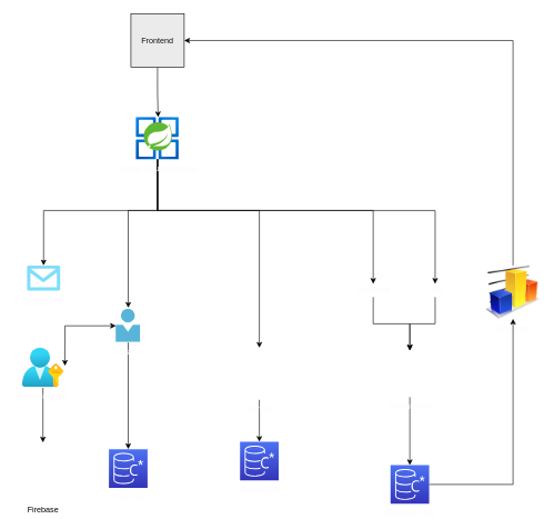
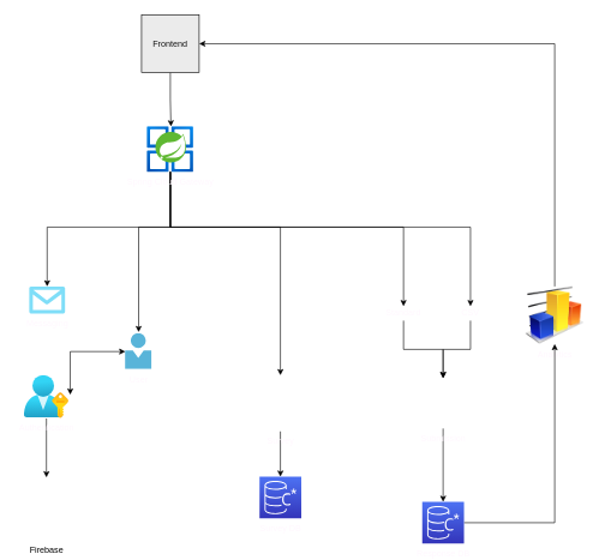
- <mxCell id="11" style="edgeStyle=orthogonalEdgeStyle;rounded=0;orthogonalLoop=1;jettySize=auto;html=1;entryX=0.5;entryY=0;entryDx=0;entryDy=0;entryPerimeter=0;fontColor=#FFF7FE;" edge="1" parent="1" source="13" target="8"><mxGeometry relative="1" as="geometry" /></mxCell>
- <mxCell id="8" value="User DB" style="points=[[0,0,0],[0.25,0,0],[0.5,0,0],[0.75,0,0],[1,0,0],[0,1,0],[0.25,1,0],[0.5,1,0],[0.75,1,0],[1,1,0],[0,0.25,0],[0,0.5,0],[0,0.75,0],[1,0.25,0],[1,0.5,0],[1,0.75,0]];outlineConnect=0;gradientColor=#4D72F3;gradientDirection=north;fillColor=#3334B9;strokeColor=#ffffff;dashed=0;verticalLabelPosition=bottom;verticalAlign=top;align=center;html=1;fontSize=12;fontStyle=0;aspect=fixed;shape=mxgraph.aws4.resourceIcon;resIcon=mxgraph.aws4.keyspaces;labelBackgroundColor=none;fontColor=#FFF7FE;" vertex="1" parent="1"><mxGeometry x="163.09" y="673" width="58" height="58" as="geometry" /></mxCell>
